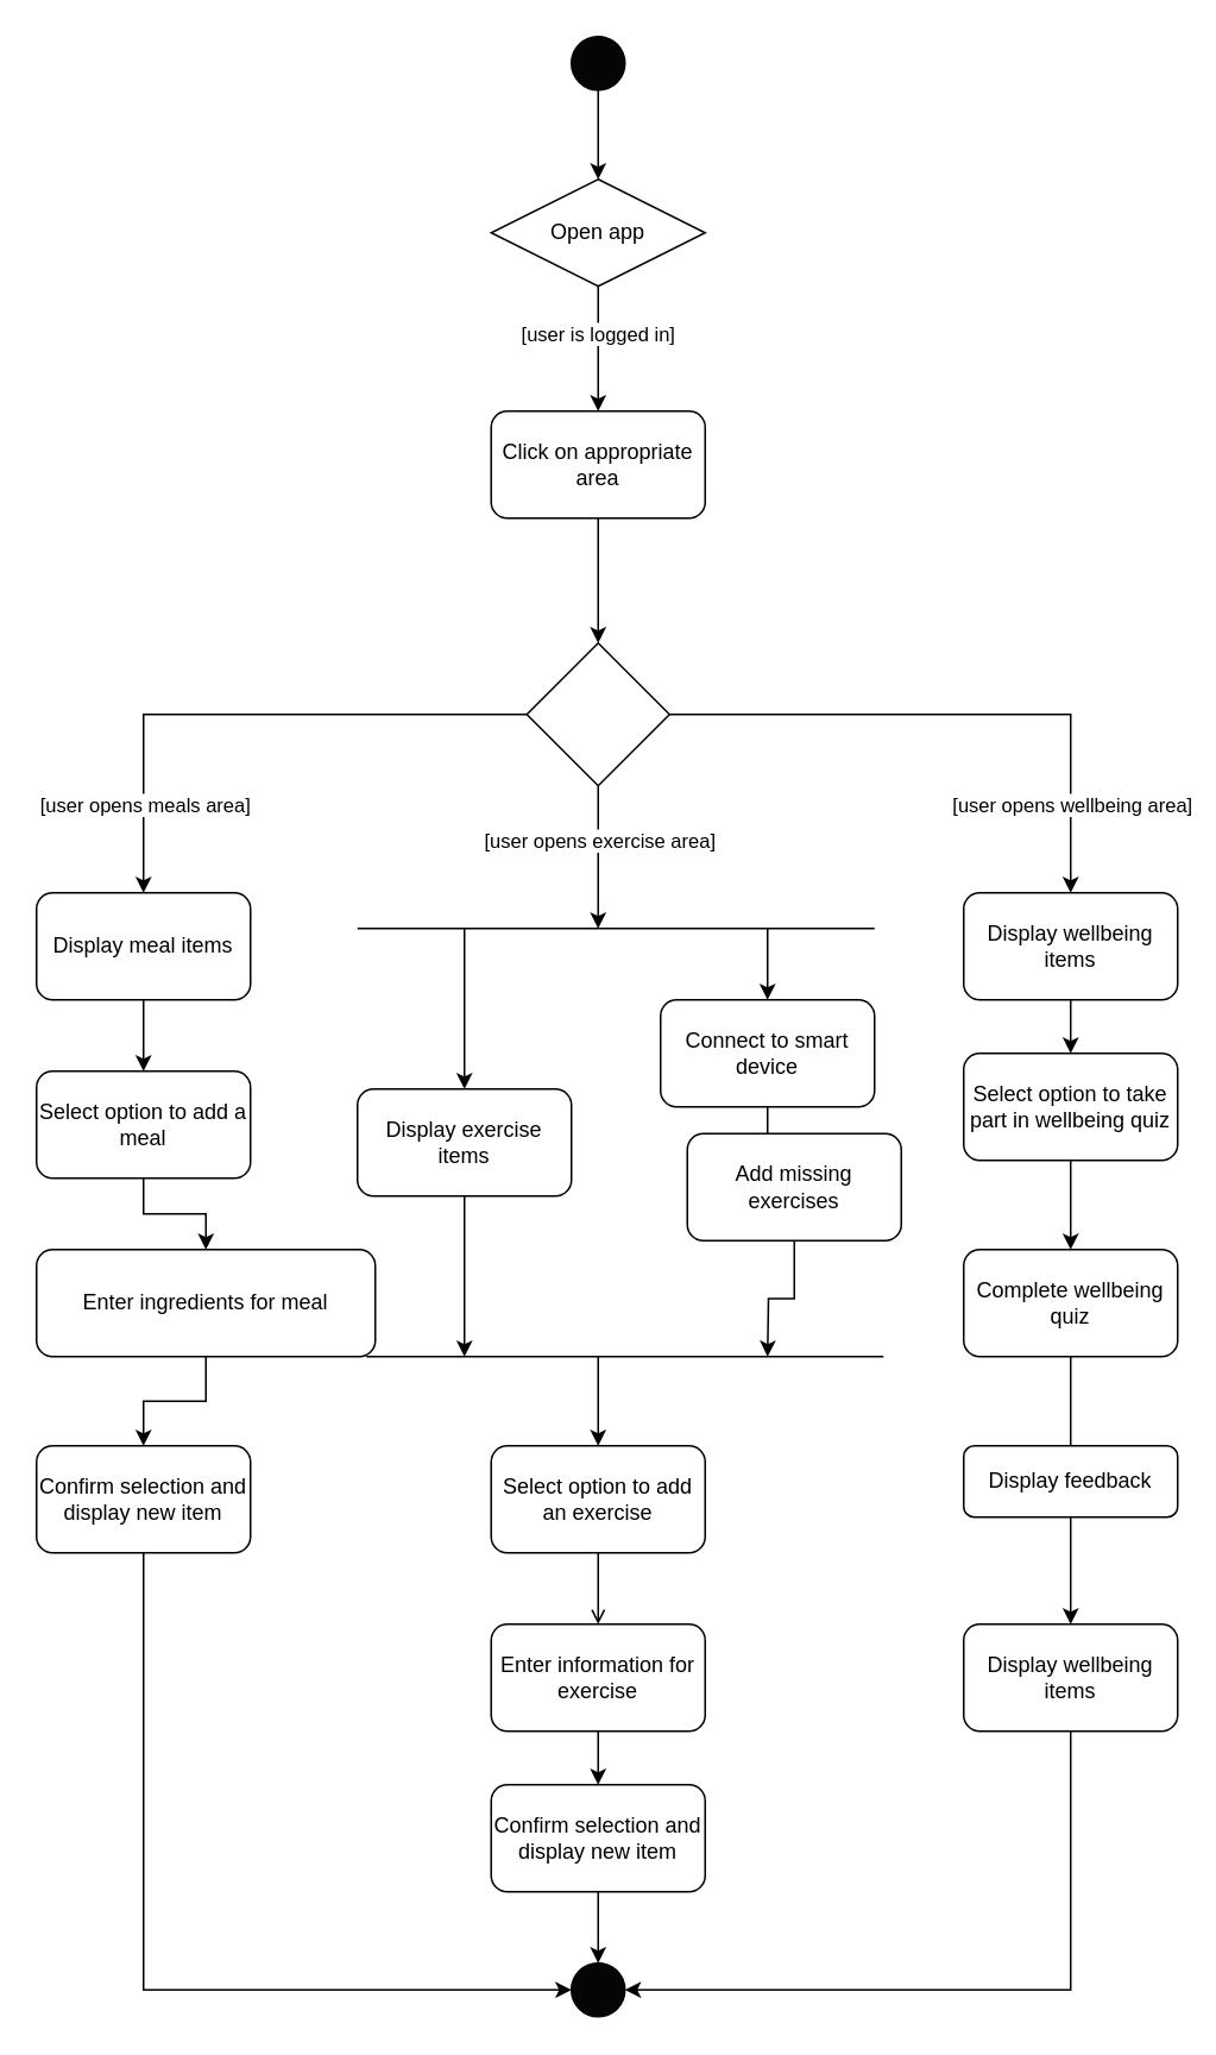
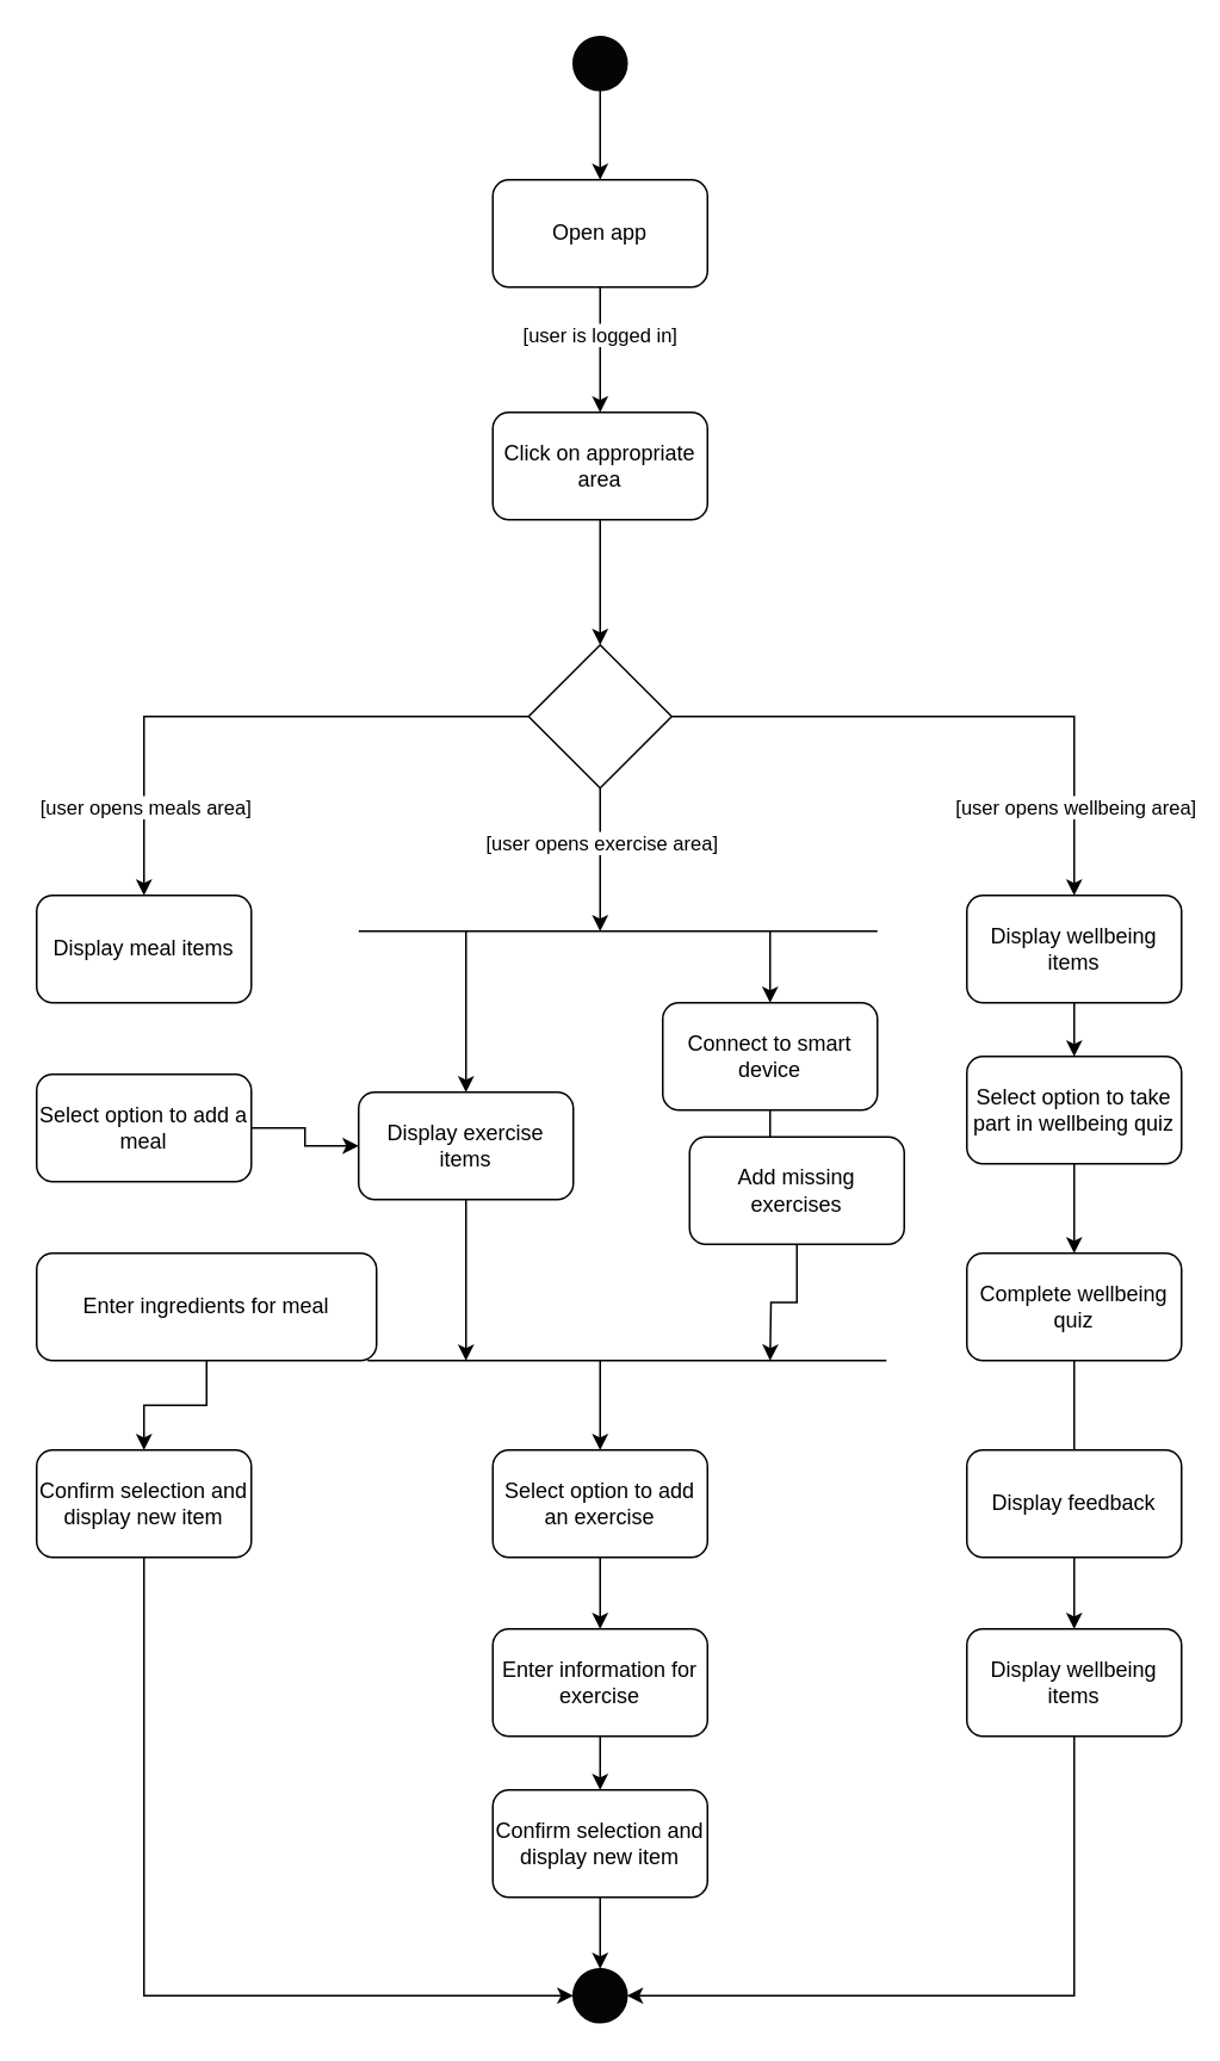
- <mxCell id="6" value="Open app" style="rhombus;whiteSpace=wrap;html=1;fillColor=#FFFFFF;" vertex="1" parent="1"><mxGeometry x="275" y="100" width="120" height="60" as="geometry" /></mxCell>
+ <mxCell id="6" value="Open app" style="rounded=1;whiteSpace=wrap;html=1;fillColor=#FFFFFF;" vertex="1" parent="1"><mxGeometry x="275" y="100" width="120" height="60" as="geometry" /></mxCell>
- <mxCell id="13" value="" style="edgeStyle=orthogonalEdgeStyle;rounded=0;orthogonalLoop=1;jettySize=auto;html=1;" edge="1" parent="1" source="14" target="20"><mxGeometry relative="1" as="geometry" /></mxCell>
- <mxCell id="19" value="" style="edgeStyle=orthogonalEdgeStyle;rounded=0;orthogonalLoop=1;jettySize=auto;html=1;" edge="1" parent="1" source="20" target="22"><mxGeometry relative="1" as="geometry" /></mxCell>
+ <mxCell id="19" value="" style="edgeStyle=orthogonalEdgeStyle;rounded=0;orthogonalLoop=1;jettySize=auto;html=1;" edge="1" parent="1" source="20" target="18"><mxGeometry relative="1" as="geometry" /></mxCell>
- <mxCell id="48" value="Display feedback" style="rounded=1;whiteSpace=wrap;html=1;fillColor=#FFFFFF;" vertex="1" parent="1"><mxGeometry x="540" y="810" width="120" height="40" as="geometry" /></mxCell>
+ <mxCell id="48" value="Display feedback" style="rounded=1;whiteSpace=wrap;html=1;fillColor=#FFFFFF;" vertex="1" parent="1"><mxGeometry x="540" y="810" width="120" height="60" as="geometry" /></mxCell>
- <mxCell id="28" value="" style="edgeStyle=orthogonalEdgeStyle;rounded=0;orthogonalLoop=1;jettySize=auto;html=1;endArrow=open;" edge="1" parent="1" source="29" target="31"><mxGeometry relative="1" as="geometry" /></mxCell>
+ <mxCell id="28" value="" style="edgeStyle=orthogonalEdgeStyle;rounded=0;orthogonalLoop=1;jettySize=auto;html=1;" edge="1" parent="1" source="29" target="31"><mxGeometry relative="1" as="geometry" /></mxCell>
